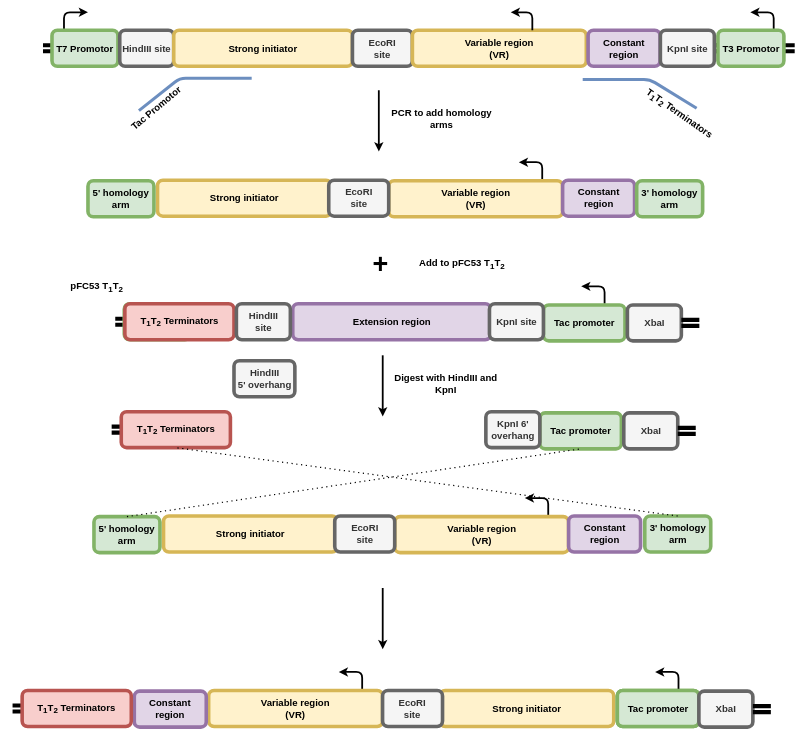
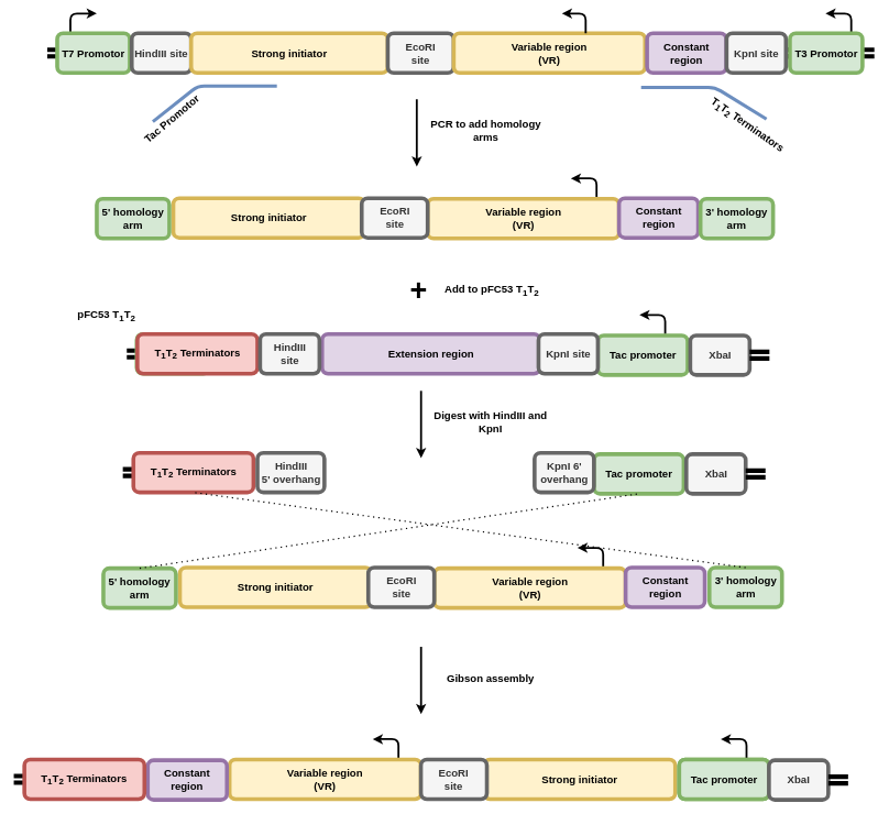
- <mxCell id="25" value="Add to pFC53 T&lt;sub&gt;1&lt;/sub&gt;T&lt;sub&gt;2&lt;/sub&gt;" style="text;html=1;strokeColor=none;fillColor=none;align=center;verticalAlign=middle;whiteSpace=wrap;rounded=0;fontSize=16;fontStyle=1" parent="1" vertex="1"><mxGeometry x="680.5" y="430" width="178" height="20" as="geometry" /></mxCell>
+ <mxCell id="25" value="Add to pFC53 T&lt;sub&gt;1&lt;/sub&gt;T&lt;sub&gt;2&lt;/sub&gt;" style="text;html=1;strokeColor=none;fillColor=none;align=center;verticalAlign=middle;whiteSpace=wrap;rounded=0;fontSize=16;fontStyle=1" parent="1" vertex="1"><mxGeometry x="655.5" y="430" width="178" height="20" as="geometry" /></mxCell>
- <mxCell id="70" value="HindIII&lt;br&gt;5' overhang" style="rounded=1;whiteSpace=wrap;html=1;fillColor=#f5f5f5;strokeColor=#666666;fontStyle=1;fontSize=16;fontColor=#333333;strokeWidth=6;" parent="1" vertex="1"><mxGeometry x="389.5" y="601" width="101.5" height="60" as="geometry" /></mxCell>
+ <mxCell id="70" value="HindIII&lt;br&gt;5' overhang" style="rounded=1;whiteSpace=wrap;html=1;fillColor=#f5f5f5;strokeColor=#666666;fontStyle=1;fontSize=16;fontColor=#333333;strokeWidth=6;" parent="1" vertex="1"><mxGeometry x="389.5" y="686" width="101.5" height="60" as="geometry" /></mxCell>
+ <mxCell id="43" value="Gibson assembly" style="text;html=1;strokeColor=none;fillColor=none;align=center;verticalAlign=middle;whiteSpace=wrap;rounded=0;fontSize=16;fontStyle=1" parent="1" vertex="1"><mxGeometry x="653.5" y="1018" width="178" height="20" as="geometry" /></mxCell>
